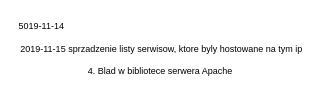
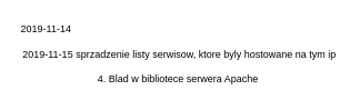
- <mxCell id="2" value="5019-11-14" style="text;html=1;align=center;verticalAlign=middle;whiteSpace=wrap;rounded=0;" vertex="1" parent="1"><mxGeometry x="20" width="70" height="30" as="geometry" y="20" /></mxCell>
+ <mxCell id="2" value="2019-11-14" style="text;html=1;align=center;verticalAlign=middle;whiteSpace=wrap;rounded=0;" vertex="1" parent="1"><mxGeometry x="20" width="70" height="30" as="geometry" y="20" /></mxCell>
